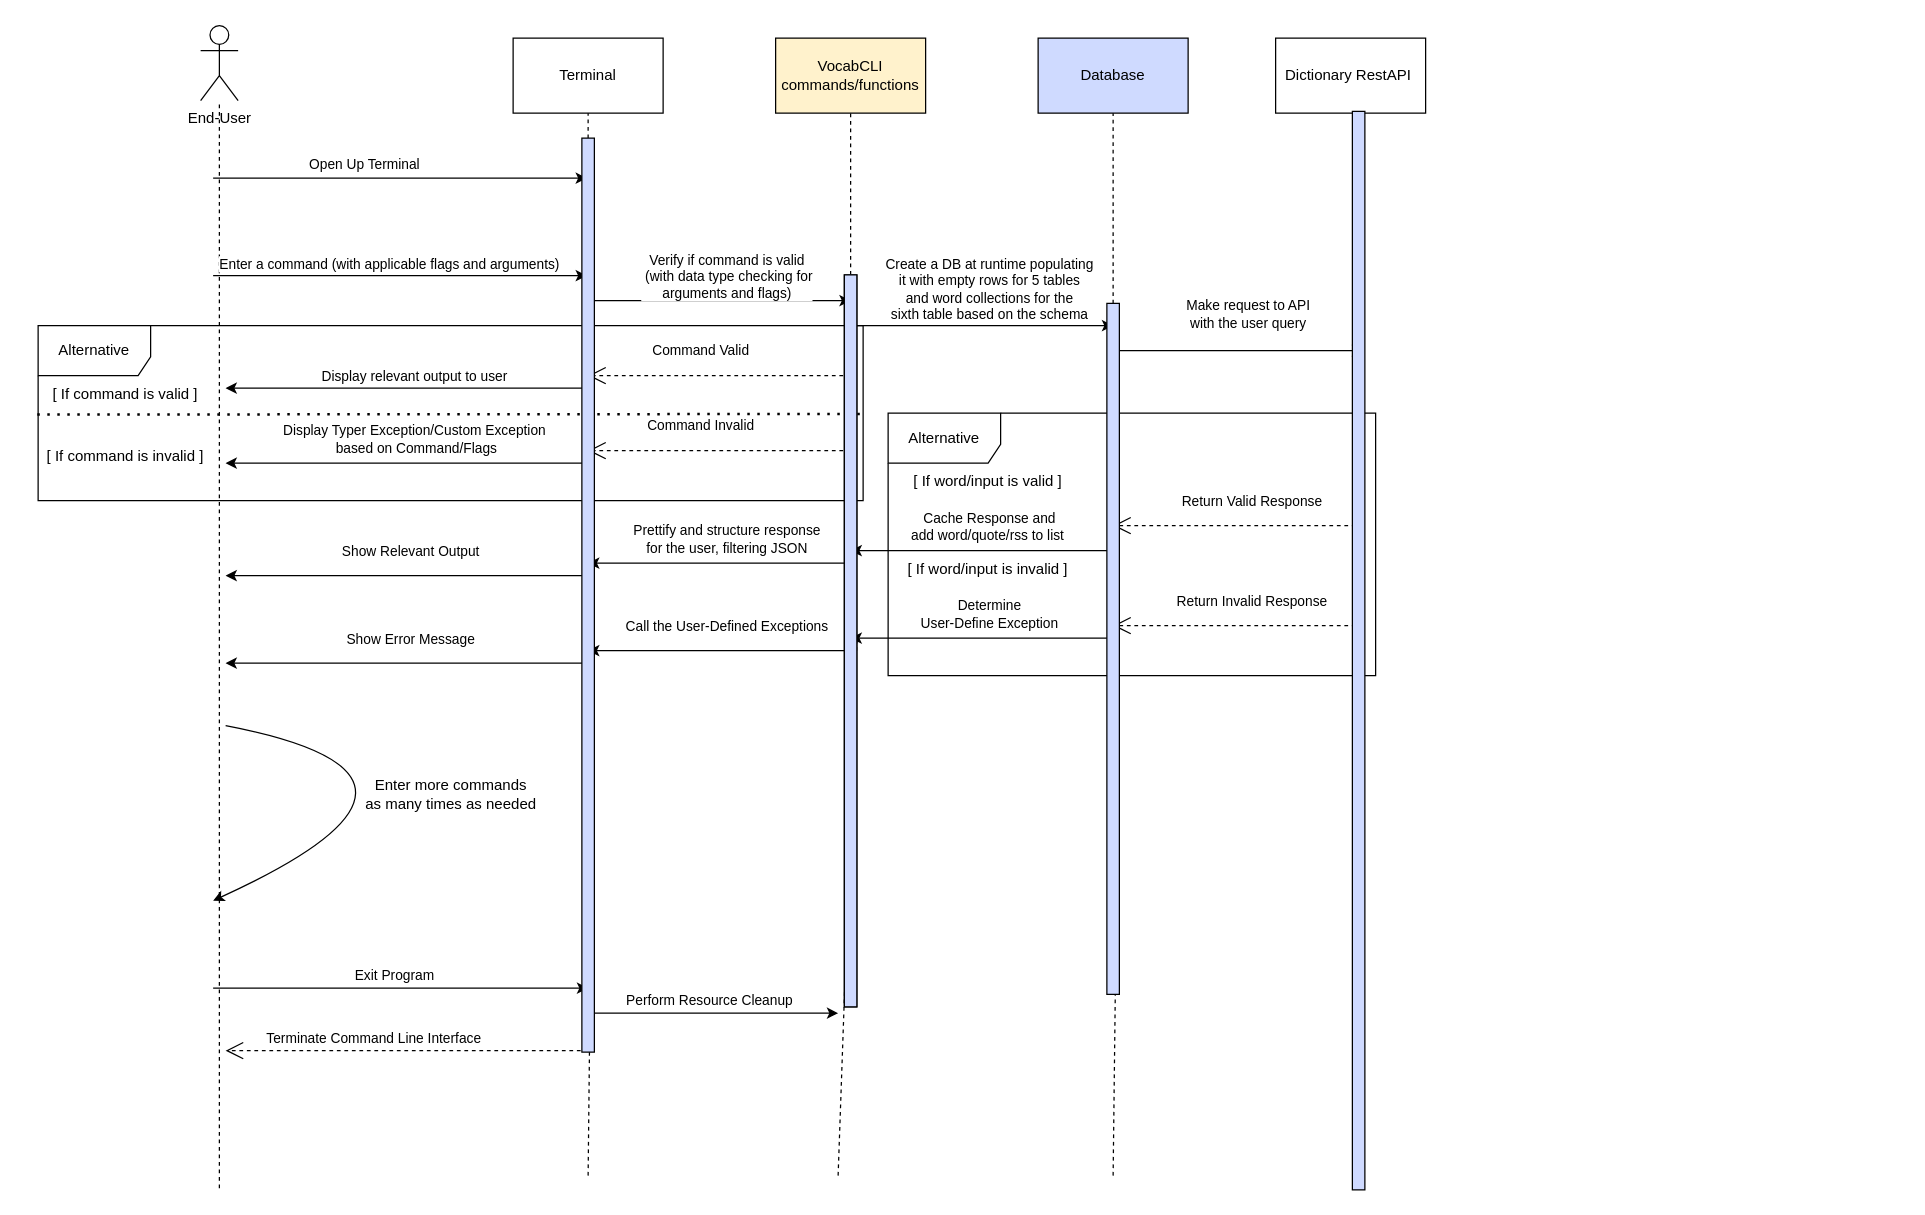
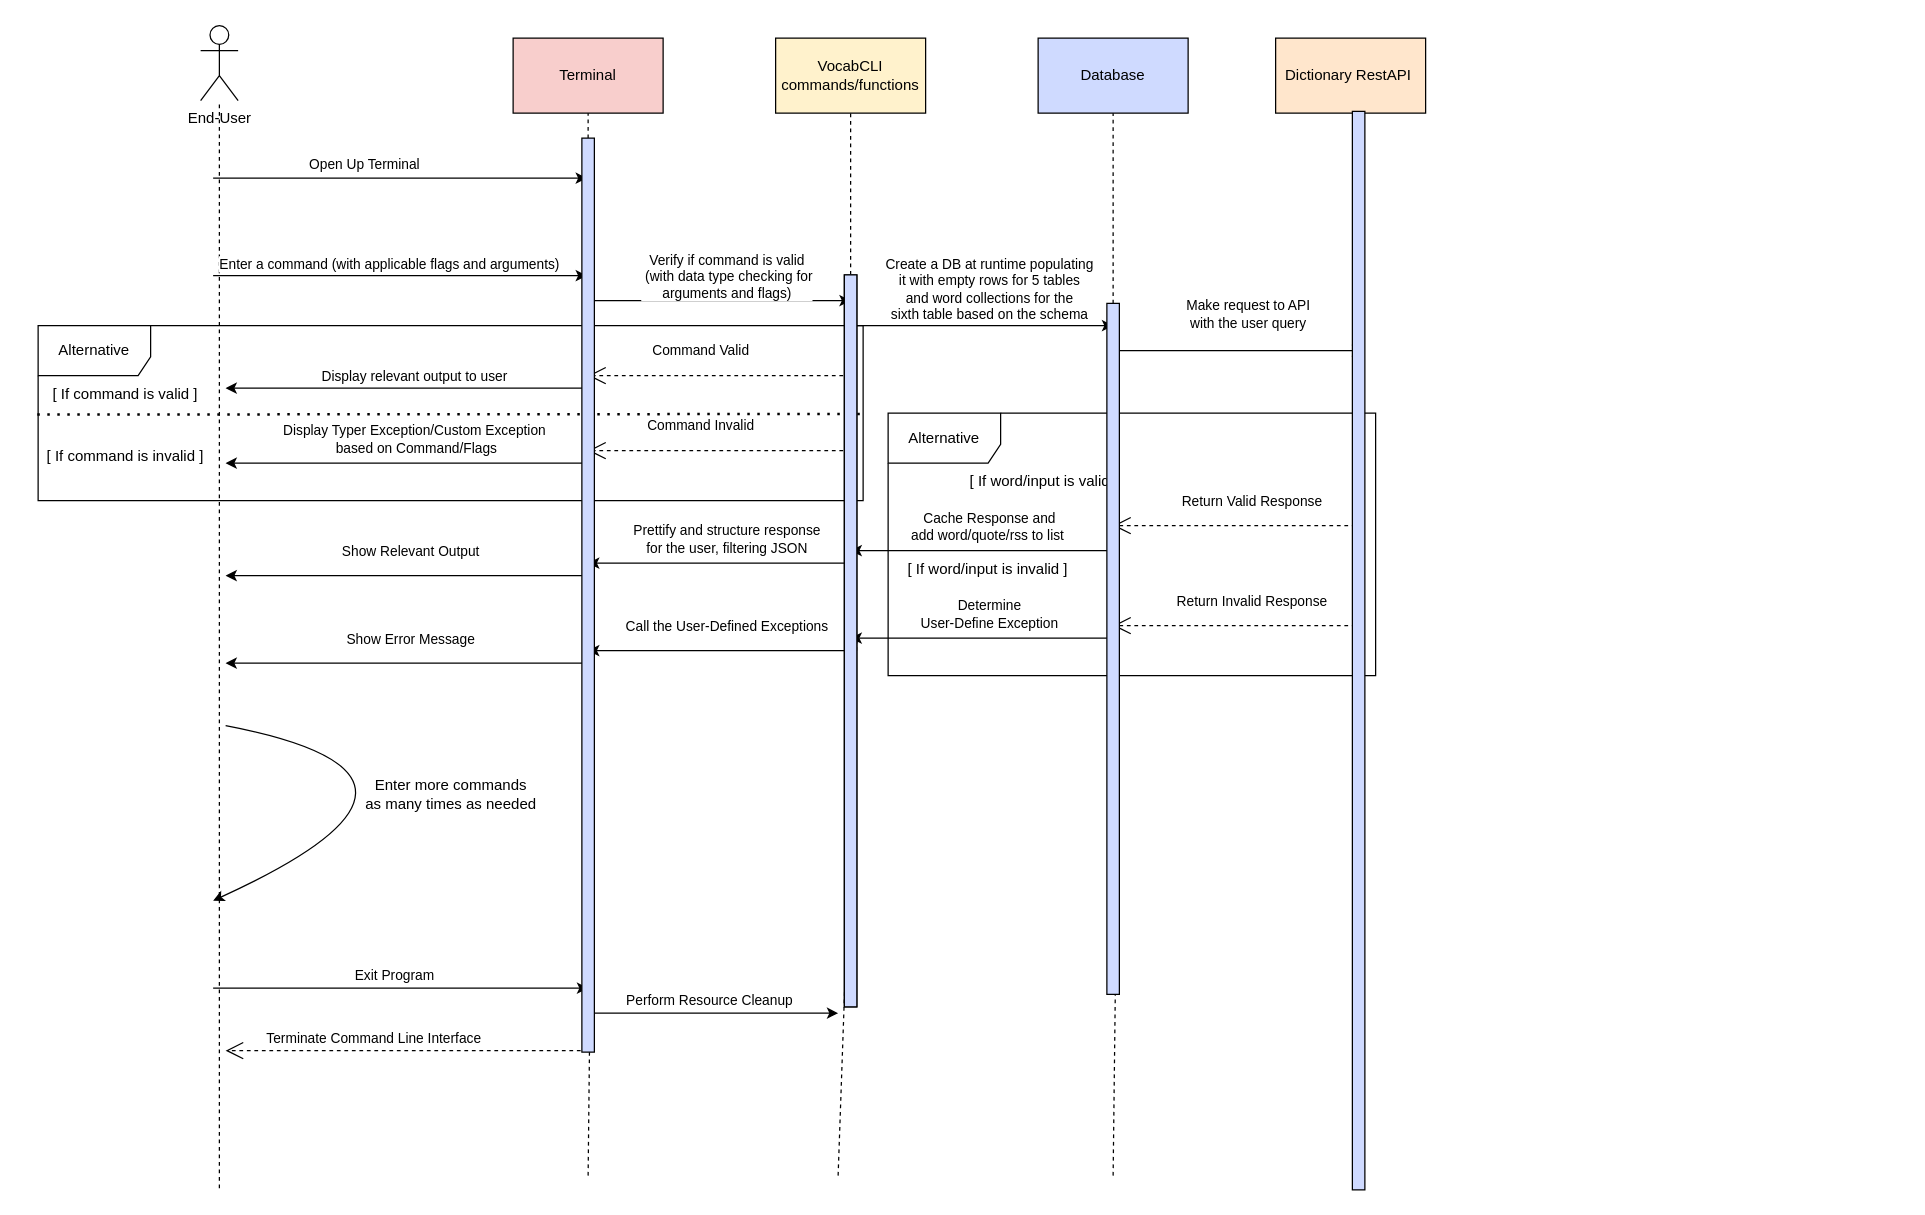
- <mxCell id="6" value="Terminal" style="rounded=0;whiteSpace=wrap;html=1;" vertex="1" parent="1"><mxGeometry x="410" y="30" width="120" height="60" as="geometry" /></mxCell>
+ <mxCell id="6" value="Terminal" style="rounded=0;whiteSpace=wrap;html=1;fillColor=#f8cecc;" vertex="1" parent="1"><mxGeometry x="410" y="30" width="120" height="60" as="geometry" /></mxCell>
- <mxCell id="5" value="Dictionary RestAPI&amp;nbsp;" style="rounded=0;whiteSpace=wrap;html=1;" vertex="1" parent="1"><mxGeometry x="1020" y="30" width="120" height="60" as="geometry" /></mxCell>
+ <mxCell id="5" value="Dictionary RestAPI&amp;nbsp;" style="rounded=0;whiteSpace=wrap;html=1;fillColor=#ffe6cc;" vertex="1" parent="1"><mxGeometry x="1020" y="30" width="120" height="60" as="geometry" /></mxCell>
- <mxCell id="49" value="[ If word/input is valid ]" style="text;html=1;strokeColor=none;fillColor=none;align=center;verticalAlign=middle;whiteSpace=wrap;rounded=0;" vertex="1" parent="1"><mxGeometry x="720" y="370" width="140" height="30" as="geometry" /></mxCell>
+ <mxCell id="49" value="[ If word/input is valid ]" style="text;html=1;strokeColor=none;fillColor=none;align=center;verticalAlign=middle;whiteSpace=wrap;rounded=0;" vertex="1" parent="1"><mxGeometry x="765" y="370" width="140" height="30" as="geometry" /></mxCell>
